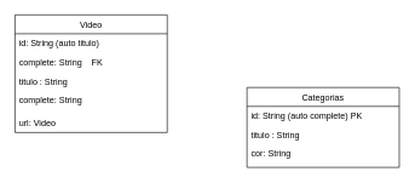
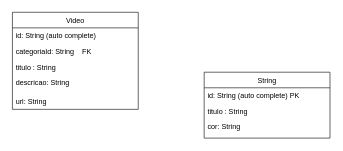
- <mxCell id="3" value="id: String (auto titulo)&#10;" style="text;strokeColor=none;fillColor=none;align=left;verticalAlign=top;spacingLeft=4;spacingRight=4;overflow=hidden;rotatable=0;points=[[0,0.5],[1,0.5]];portConstraint=eastwest;" parent="2" vertex="1"><mxGeometry y="26" width="210" height="26" as="geometry" /></mxCell>
+ <mxCell id="3" value="id: String (auto complete)&#10;" style="text;strokeColor=none;fillColor=none;align=left;verticalAlign=top;spacingLeft=4;spacingRight=4;overflow=hidden;rotatable=0;points=[[0,0.5],[1,0.5]];portConstraint=eastwest;" parent="2" vertex="1"><mxGeometry y="26" width="210" height="26" as="geometry" /></mxCell>
- <mxCell id="4" value="complete: String    FK&#10; " style="text;strokeColor=none;fillColor=none;align=left;verticalAlign=top;spacingLeft=4;spacingRight=4;overflow=hidden;rotatable=0;points=[[0,0.5],[1,0.5]];portConstraint=eastwest;" vertex="1" parent="2"><mxGeometry y="52" width="210" height="26" as="geometry" /></mxCell>
+ <mxCell id="4" value="categoriaId: String    FK&#10; " style="text;strokeColor=none;fillColor=none;align=left;verticalAlign=top;spacingLeft=4;spacingRight=4;overflow=hidden;rotatable=0;points=[[0,0.5],[1,0.5]];portConstraint=eastwest;" vertex="1" parent="2"><mxGeometry y="52" width="210" height="26" as="geometry" /></mxCell>
- <mxCell id="8" value="Categorias" style="swimlane;fontStyle=0;childLayout=stackLayout;horizontal=1;startSize=26;fillColor=none;horizontalStack=0;resizeParent=1;resizeParentMax=0;resizeLast=0;collapsible=1;marginBottom=0;" vertex="1" parent="1"><mxGeometry x="340" y="120" width="210" height="110" as="geometry"><mxRectangle x="70" y="20" width="70" height="30" as="alternateBounds" /></mxGeometry></mxCell>
+ <mxCell id="8" value="String" style="swimlane;fontStyle=0;childLayout=stackLayout;horizontal=1;startSize=26;fillColor=none;horizontalStack=0;resizeParent=1;resizeParentMax=0;resizeLast=0;collapsible=1;marginBottom=0;" vertex="1" parent="1"><mxGeometry x="340" y="120" width="210" height="110" as="geometry"><mxRectangle x="70" y="20" width="70" height="30" as="alternateBounds" /></mxGeometry></mxCell>
- <mxCell id="6" value="complete: String&#10;" style="text;strokeColor=none;fillColor=none;align=left;verticalAlign=top;spacingLeft=4;spacingRight=4;overflow=hidden;rotatable=0;points=[[0,0.5],[1,0.5]];portConstraint=eastwest;" parent="2" vertex="1"><mxGeometry y="104" width="210" height="32" as="geometry" /></mxCell>
+ <mxCell id="6" value="descricao: String&#10;" style="text;strokeColor=none;fillColor=none;align=left;verticalAlign=top;spacingLeft=4;spacingRight=4;overflow=hidden;rotatable=0;points=[[0,0.5],[1,0.5]];portConstraint=eastwest;" parent="2" vertex="1"><mxGeometry y="104" width="210" height="32" as="geometry" /></mxCell>
- <mxCell id="7" value="url: Video&#10;" style="text;strokeColor=none;fillColor=none;align=left;verticalAlign=top;spacingLeft=4;spacingRight=4;overflow=hidden;rotatable=0;points=[[0,0.5],[1,0.5]];portConstraint=eastwest;" parent="2" vertex="1"><mxGeometry y="136" width="210" height="26" as="geometry" /></mxCell>
+ <mxCell id="7" value="url: String&#10;" style="text;strokeColor=none;fillColor=none;align=left;verticalAlign=top;spacingLeft=4;spacingRight=4;overflow=hidden;rotatable=0;points=[[0,0.5],[1,0.5]];portConstraint=eastwest;" parent="2" vertex="1"><mxGeometry y="136" width="210" height="26" as="geometry" /></mxCell>
